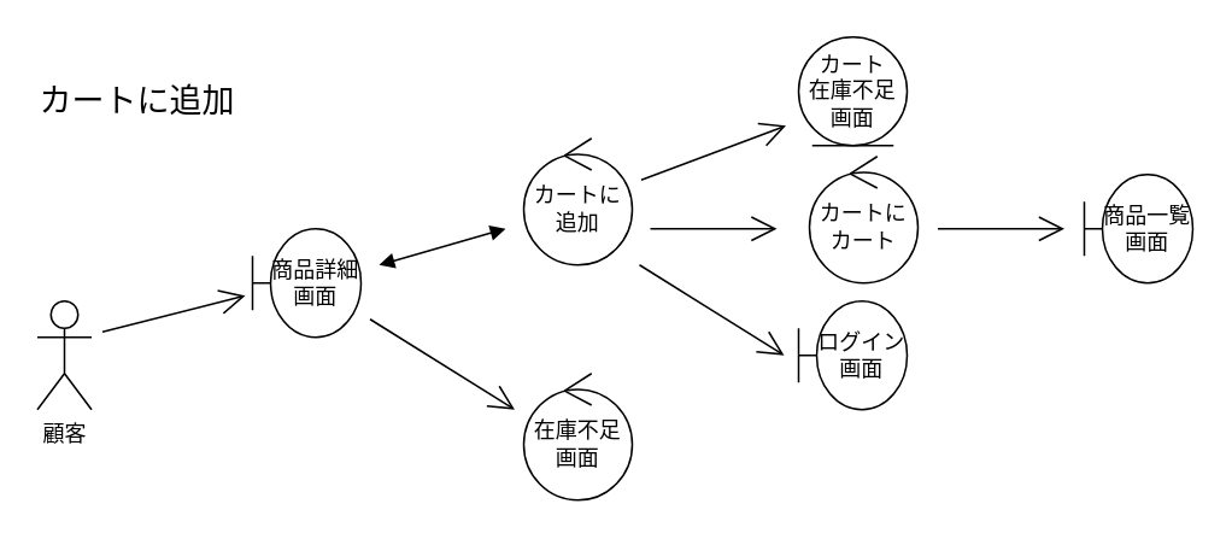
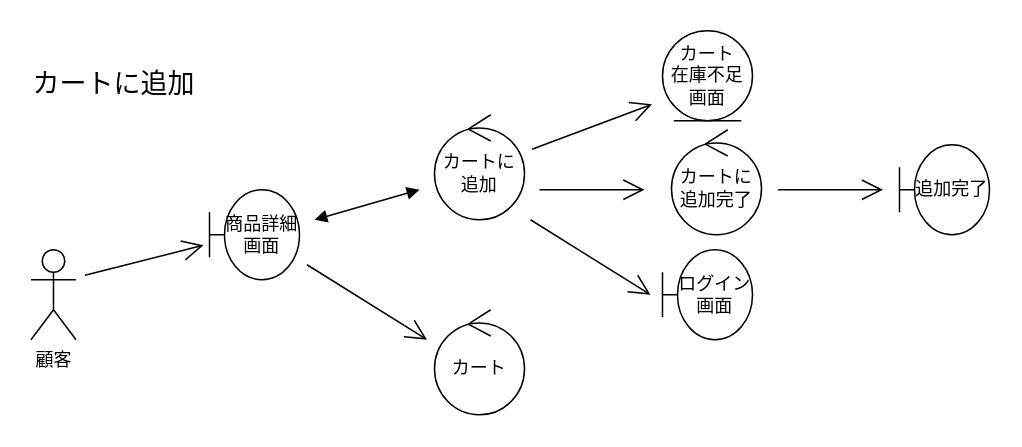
- <mxCell id="15" value="カートに&lt;div&gt;カート&lt;/div&gt;" style="ellipse;shape=umlControl;whiteSpace=wrap;html=1;" vertex="1" parent="1"><mxGeometry x="447" y="86" width="60" height="70" as="geometry" /></mxCell>
+ <mxCell id="15" value="カートに&lt;div&gt;追加完了&lt;/div&gt;" style="ellipse;shape=umlControl;whiteSpace=wrap;html=1;" vertex="1" parent="1"><mxGeometry x="447" y="86" width="60" height="70" as="geometry" /></mxCell>
- <mxCell id="17" value="商品一覧画面" style="shape=umlBoundary;whiteSpace=wrap;html=1;" vertex="1" parent="1"><mxGeometry x="599" y="96" width="60" height="60" as="geometry" /></mxCell>
+ <mxCell id="17" value="追加完了" style="shape=umlBoundary;whiteSpace=wrap;html=1;" vertex="1" parent="1"><mxGeometry x="599" y="96" width="60" height="60" as="geometry" /></mxCell>
- <mxCell id="11" value="在庫不足画面" style="ellipse;shape=umlControl;whiteSpace=wrap;html=1;" parent="1" vertex="1"><mxGeometry x="289" y="206" width="60" height="70" as="geometry" /></mxCell>
+ <mxCell id="11" value="カート" style="ellipse;shape=umlControl;whiteSpace=wrap;html=1;" parent="1" vertex="1"><mxGeometry x="289" y="206" width="60" height="70" as="geometry" /></mxCell>
